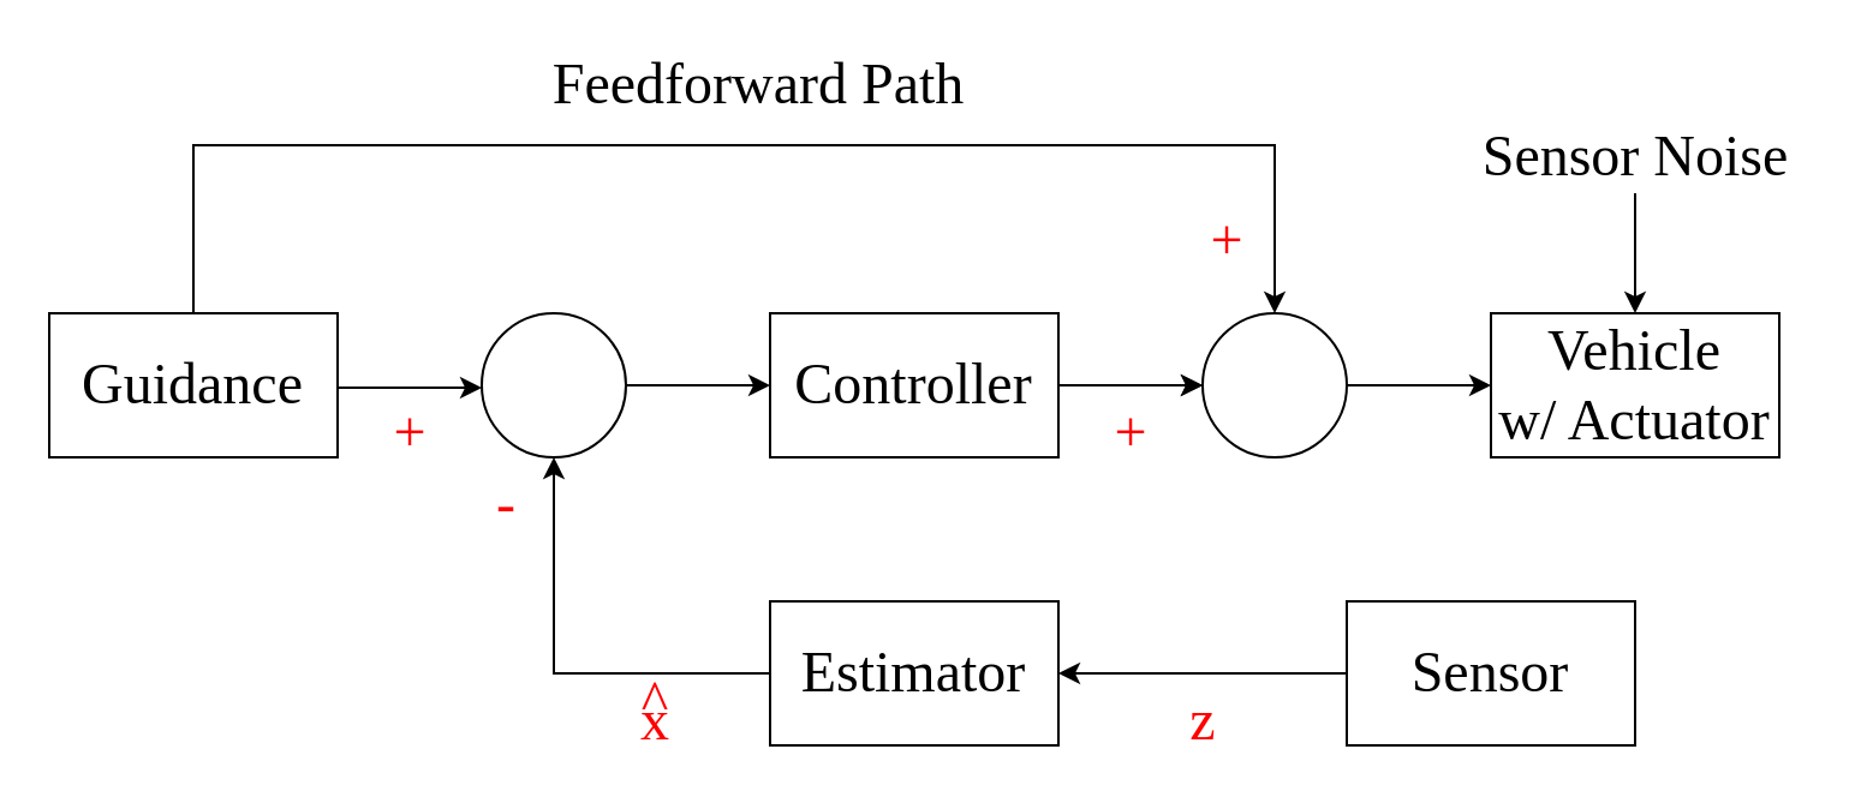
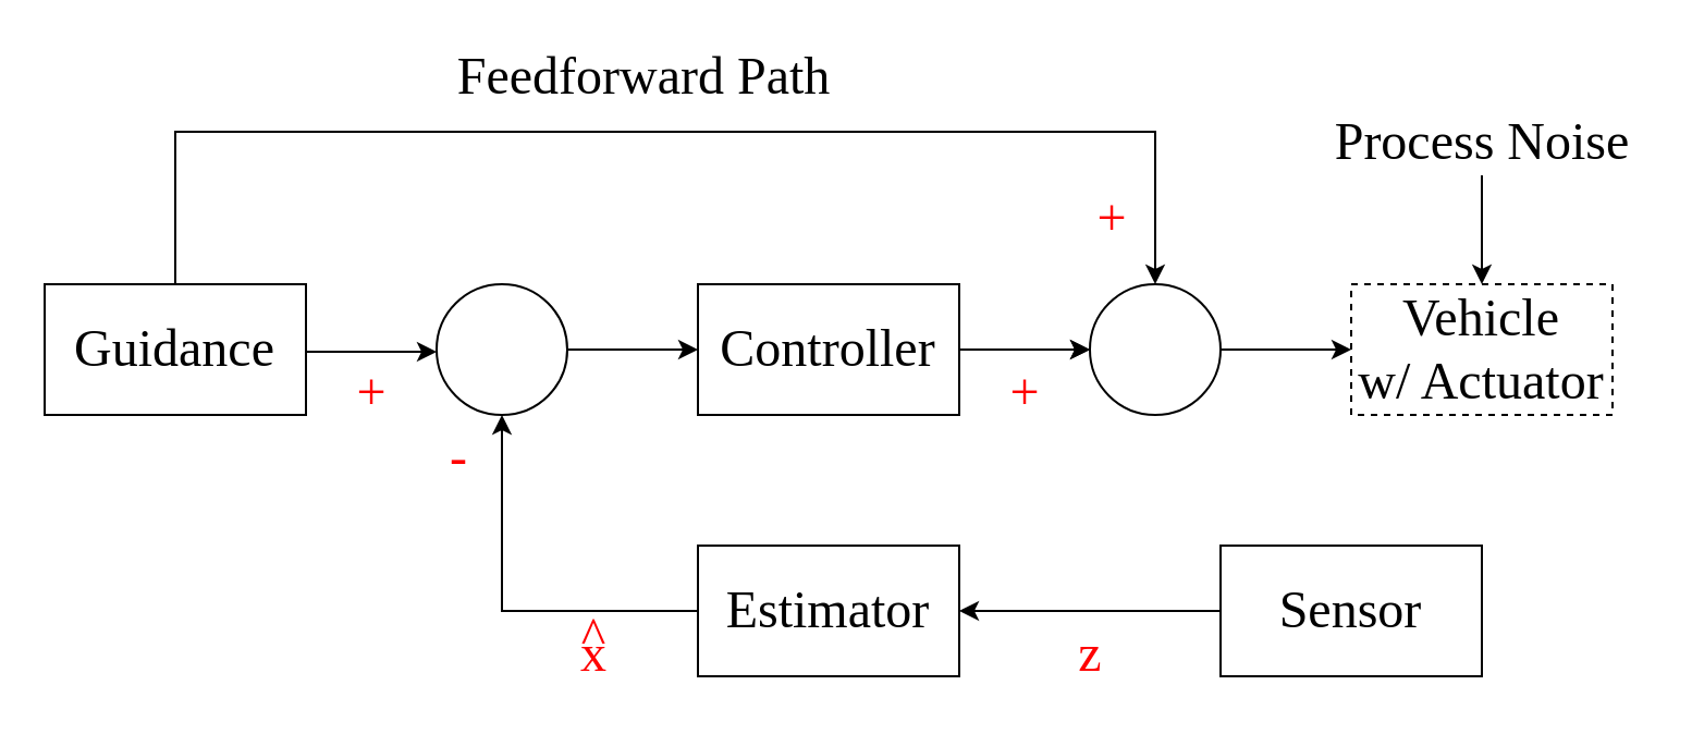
- <mxCell id="17" value="Feedforward Path" style="text;html=1;align=center;verticalAlign=middle;resizable=0;points=[];autosize=1;strokeColor=none;fillColor=none;fontSize=24;fontFamily=Times New Roman;fontColor=#000000;" parent="1" vertex="1"><mxGeometry x="220" y="20" width="190" height="30" as="geometry" /></mxCell>
+ <mxCell id="17" value="Feedforward Path" style="text;html=1;align=center;verticalAlign=middle;resizable=0;points=[];autosize=1;strokeColor=none;fillColor=none;fontSize=24;fontFamily=Times New Roman;fontColor=#000000;" parent="1" vertex="1"><mxGeometry x="200" y="20" width="190" height="30" as="geometry" /></mxCell>
- <mxCell id="19" value="Sensor Noise" style="text;html=1;align=center;verticalAlign=middle;resizable=0;points=[];autosize=1;strokeColor=none;fillColor=none;fontSize=24;fontFamily=Times New Roman;fontColor=#000000;" parent="1" vertex="1"><mxGeometry x="605" y="50" width="150" height="30" as="geometry" /></mxCell>
+ <mxCell id="19" value="Process Noise" style="text;html=1;align=center;verticalAlign=middle;resizable=0;points=[];autosize=1;strokeColor=none;fillColor=none;fontSize=24;fontFamily=Times New Roman;fontColor=#000000;" parent="1" vertex="1"><mxGeometry x="605" y="50" width="150" height="30" as="geometry" /></mxCell>
- <mxCell id="8" value="&lt;font face=&quot;Times New Roman&quot; style=&quot;font-size: 24px&quot;&gt;Vehicle&lt;br&gt;w/ Actuator&lt;br&gt;&lt;/font&gt;" style="rounded=0;whiteSpace=wrap;html=1;" parent="1" vertex="1"><mxGeometry x="620" y="130" width="120" height="60" as="geometry" /></mxCell>
+ <mxCell id="8" value="&lt;font face=&quot;Times New Roman&quot; style=&quot;font-size: 24px&quot;&gt;Vehicle&lt;br&gt;w/ Actuator&lt;br&gt;&lt;/font&gt;" style="rounded=0;whiteSpace=wrap;html=1;dashed=1;" parent="1" vertex="1"><mxGeometry x="620" y="130" width="120" height="60" as="geometry" /></mxCell>
